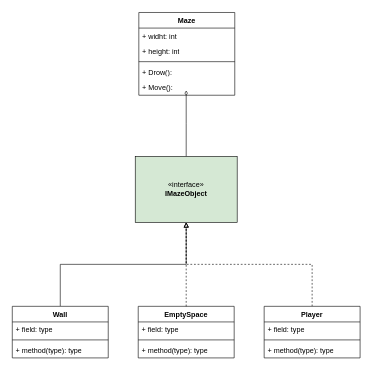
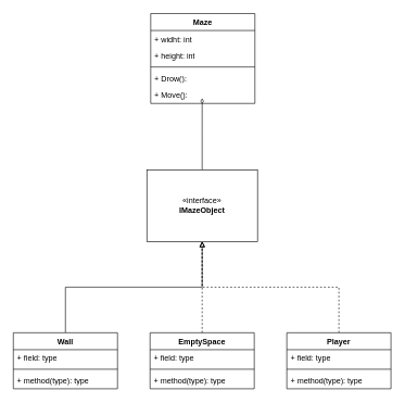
- <mxCell id="3" value="«interface»&lt;br&gt;&lt;b&gt;IMazeObject&lt;/b&gt;" style="html=1;whiteSpace=wrap;fillColor=#d5e8d4;" parent="1" vertex="1"><mxGeometry x="225" y="260" width="170" height="110" as="geometry" /></mxCell>
+ <mxCell id="3" value="«interface»&lt;br&gt;&lt;b&gt;IMazeObject&lt;/b&gt;" style="html=1;whiteSpace=wrap;" parent="1" vertex="1"><mxGeometry x="225" y="260" width="170" height="110" as="geometry" /></mxCell>
